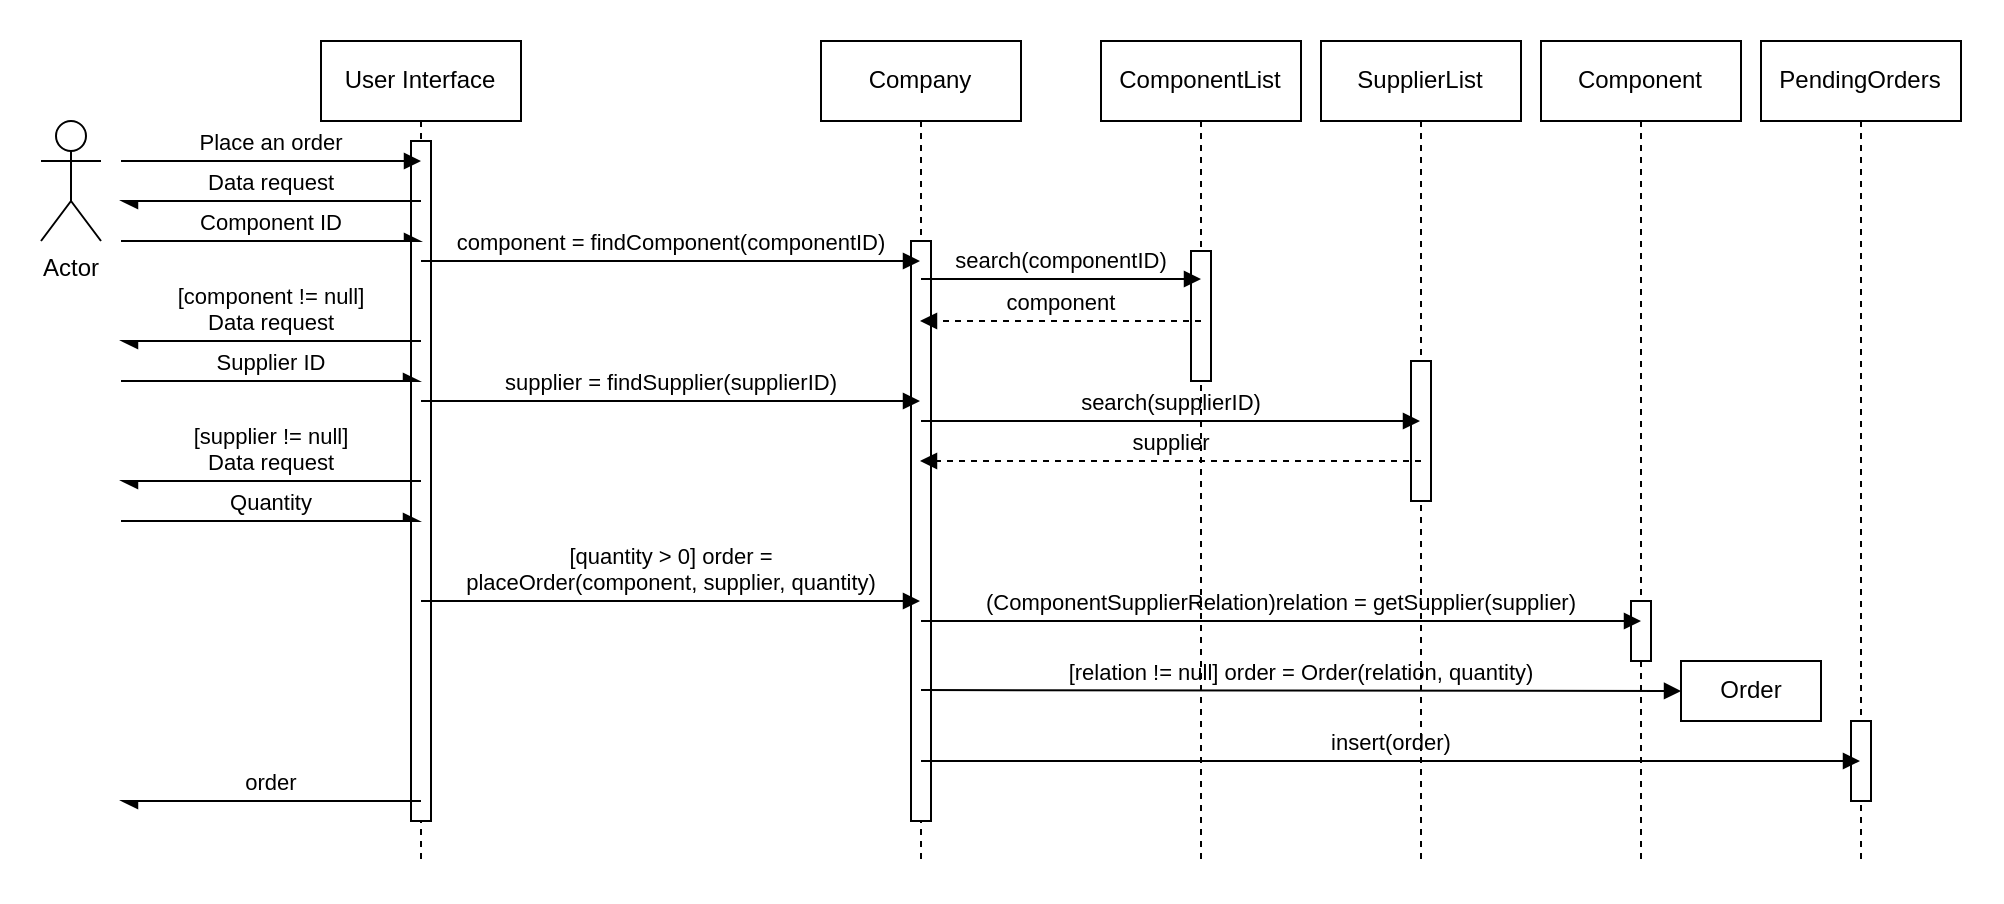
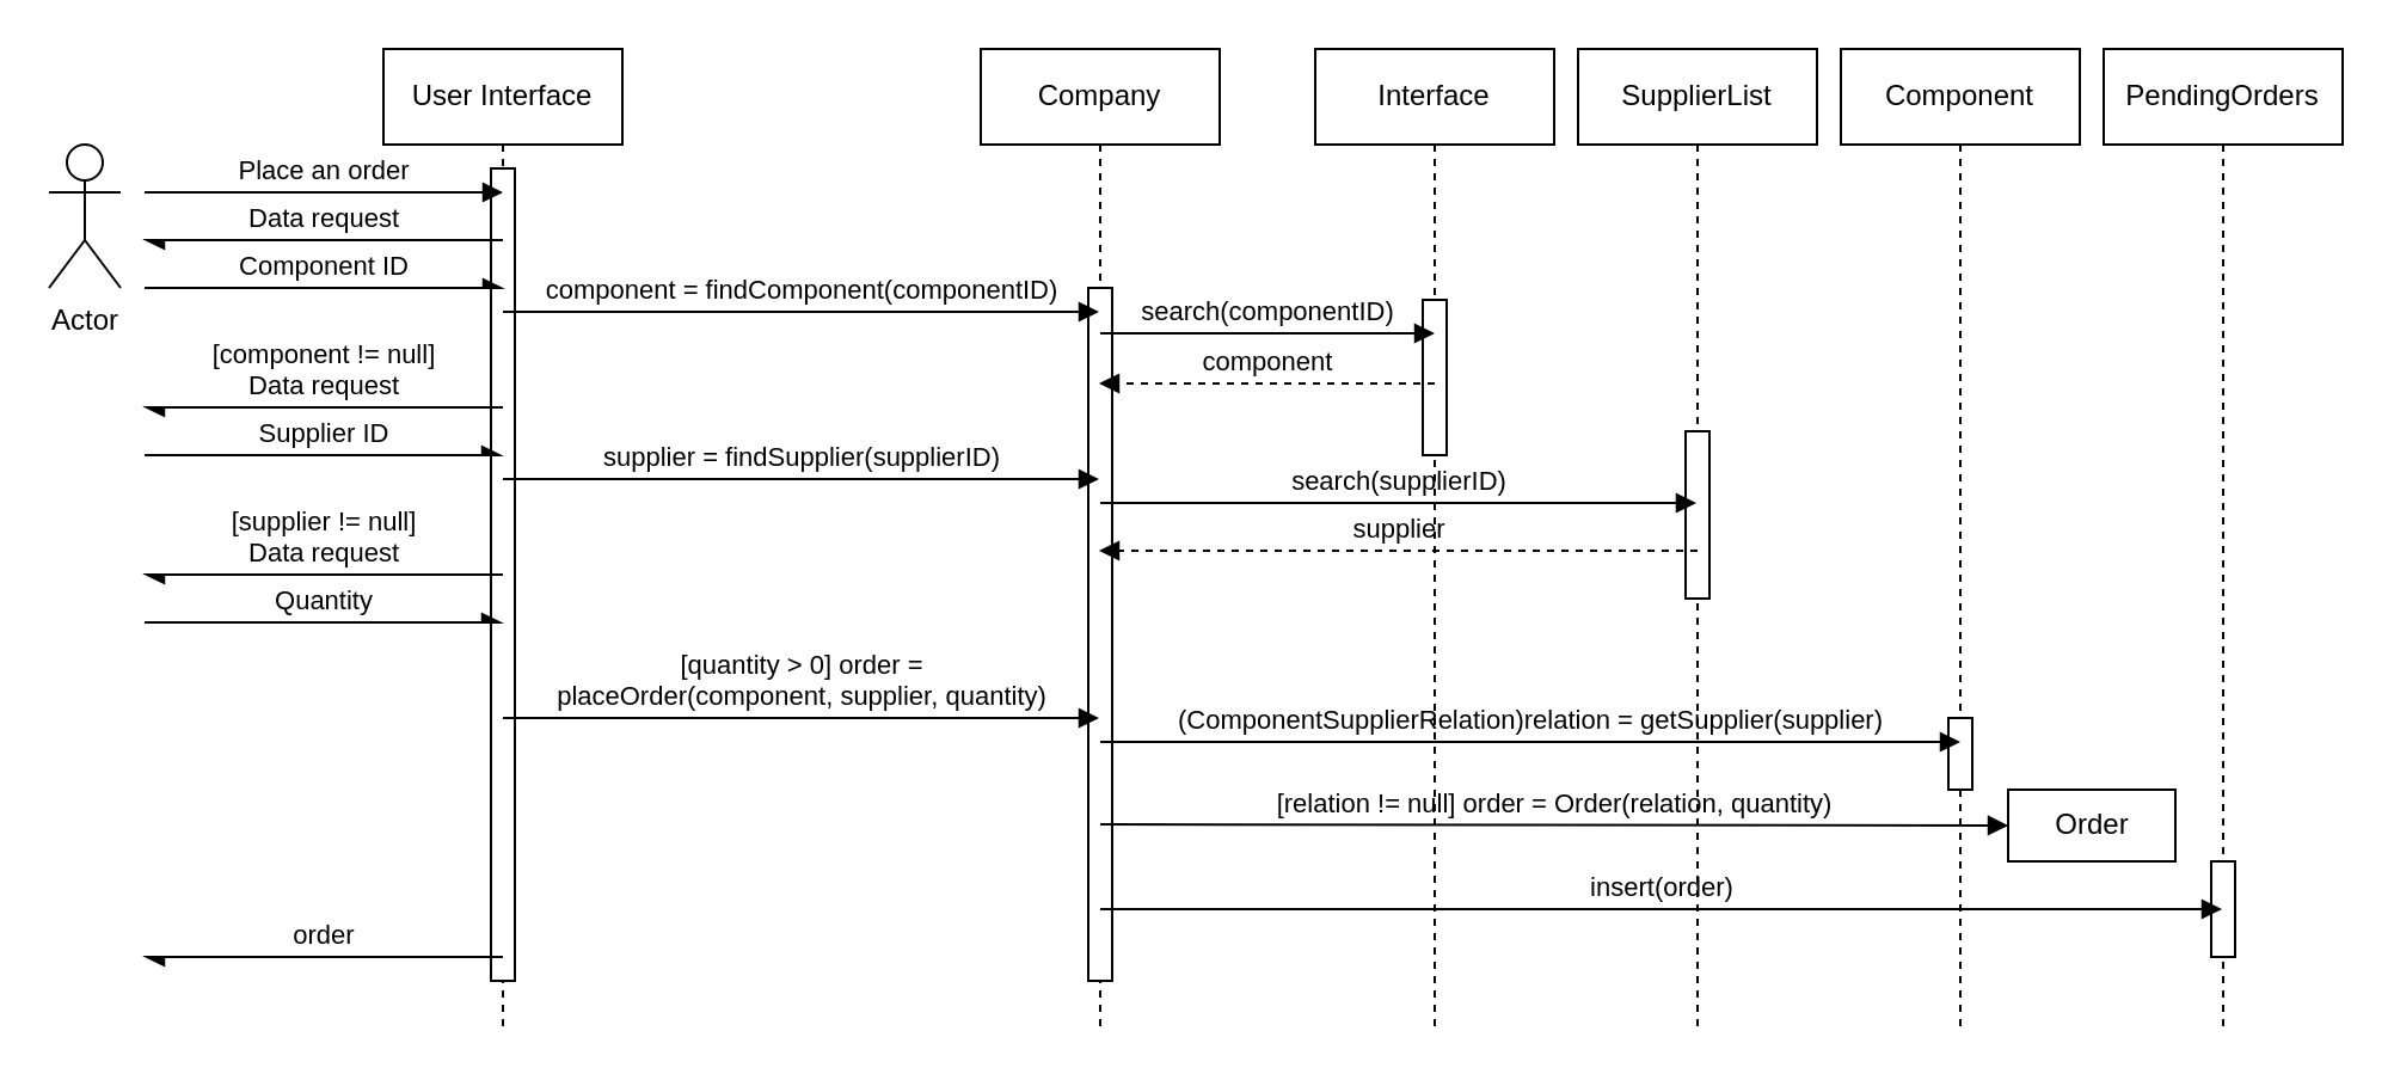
- <mxCell id="5" value="ComponentList" style="shape=umlLifeline;perimeter=lifelinePerimeter;whiteSpace=wrap;html=1;container=1;collapsible=0;recursiveResize=0;outlineConnect=0;fillColor=none;" vertex="1" parent="1"><mxGeometry x="550" y="20" width="100" height="410" as="geometry" /></mxCell>
+ <mxCell id="5" value="Interface" style="shape=umlLifeline;perimeter=lifelinePerimeter;whiteSpace=wrap;html=1;container=1;collapsible=0;recursiveResize=0;outlineConnect=0;fillColor=none;" vertex="1" parent="1"><mxGeometry x="550" y="20" width="100" height="410" as="geometry" /></mxCell>
